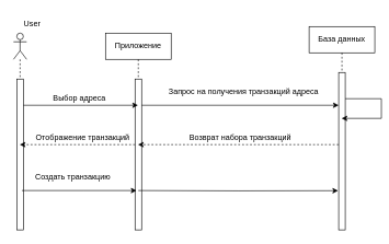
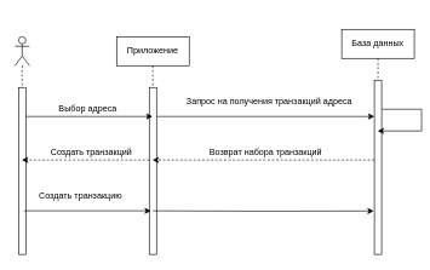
- <mxCell id="4" value="User" style="text;strokeColor=none;fillColor=none;align=left;verticalAlign=middle;spacingLeft=4;spacingRight=4;overflow=hidden;points=[[0,0.5],[1,0.5]];portConstraint=eastwest;rotatable=0;" vertex="1" parent="1"><mxGeometry x="30" y="20" width="80" height="30" as="geometry" /></mxCell>
- <mxCell id="16" value="Отображение транзакций" style="text;html=1;align=center;verticalAlign=middle;resizable=0;points=[];autosize=1;strokeColor=none;fillColor=none;" vertex="1" parent="1"><mxGeometry x="45" y="200" width="160" height="20" as="geometry" /></mxCell>
+ <mxCell id="16" value="Создать транзакций" style="text;html=1;align=center;verticalAlign=middle;resizable=0;points=[];autosize=1;strokeColor=none;fillColor=none;" vertex="1" parent="1"><mxGeometry x="45" y="200" width="160" height="20" as="geometry" /></mxCell>
